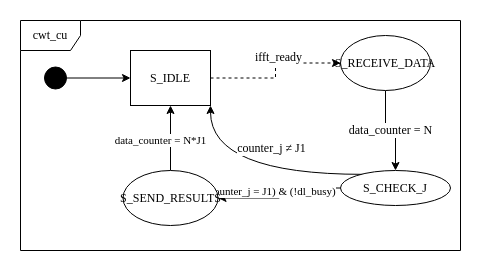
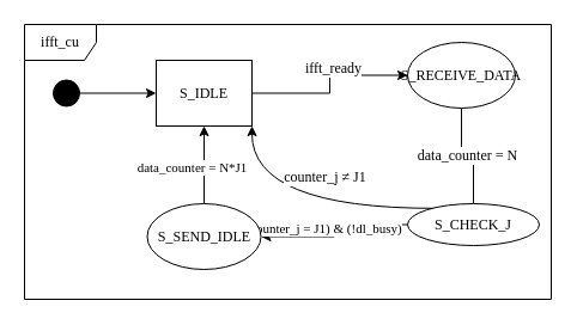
- <mxCell id="2" value="&lt;div&gt;&lt;font data-font-src=&quot;https://db.onlinewebfonts.com/t/17e268efa7d01d3f0d6c6c4d95f4326c.ttf&quot; face=&quot;NewsGotT&quot;&gt;cwt_cu&lt;/font&gt;&lt;/div&gt;" style="shape=umlFrame;whiteSpace=wrap;html=1;rounded=1;shadow=0;comic=0;labelBackgroundColor=none;strokeWidth=1;fontFamily=Verdana;fontSize=12;align=center;movable=1;resizable=1;rotatable=1;deletable=1;editable=1;locked=0;connectable=1;" parent="1" vertex="1"><mxGeometry x="20" y="20" width="440" height="230" as="geometry" /></mxCell>
+ <mxCell id="2" value="&lt;div&gt;&lt;font data-font-src=&quot;https://db.onlinewebfonts.com/t/17e268efa7d01d3f0d6c6c4d95f4326c.ttf&quot; face=&quot;NewsGotT&quot;&gt;ifft_cu&lt;/font&gt;&lt;/div&gt;" style="shape=umlFrame;whiteSpace=wrap;html=1;rounded=1;shadow=0;comic=0;labelBackgroundColor=none;strokeWidth=1;fontFamily=Verdana;fontSize=12;align=center;movable=1;resizable=1;rotatable=1;deletable=1;editable=1;locked=0;connectable=1;" parent="1" vertex="1"><mxGeometry x="20" y="20" width="440" height="230" as="geometry" /></mxCell>
- <mxCell id="5" style="edgeStyle=orthogonalEdgeStyle;rounded=0;orthogonalLoop=1;jettySize=auto;html=1;exitX=1;exitY=0.5;exitDx=0;exitDy=0;entryX=0;entryY=0.5;entryDx=0;entryDy=0;fontFamily=NewsGotT;fontSize=12;fontColor=default;dashed=1;" parent="1" source="7" target="9" edge="1"><mxGeometry relative="1" as="geometry" /></mxCell>
+ <mxCell id="5" style="edgeStyle=orthogonalEdgeStyle;rounded=0;orthogonalLoop=1;jettySize=auto;html=1;exitX=1;exitY=0.5;exitDx=0;exitDy=0;entryX=0;entryY=0.5;entryDx=0;entryDy=0;fontFamily=NewsGotT;fontSize=12;fontColor=default;" parent="1" source="7" target="9" edge="1"><mxGeometry relative="1" as="geometry" /></mxCell>
- <mxCell id="8" value="&lt;font face=&quot;NewsGotT&quot;&gt;data_counter = N&lt;/font&gt;" style="edgeStyle=orthogonalEdgeStyle;rounded=0;orthogonalLoop=1;jettySize=auto;html=1;exitX=0.5;exitY=1;exitDx=0;exitDy=0;entryX=0.5;entryY=0;entryDx=0;entryDy=0;strokeColor=default;align=center;verticalAlign=middle;fontFamily=NewsGotT;fontSize=12;fontColor=default;labelBackgroundColor=default;endArrow=classic;" parent="1" source="9" target="12" edge="1"><mxGeometry relative="1" as="geometry" /></mxCell>
+ <mxCell id="8" value="&lt;font face=&quot;NewsGotT&quot;&gt;data_counter = N&lt;/font&gt;" style="edgeStyle=orthogonalEdgeStyle;rounded=0;orthogonalLoop=1;jettySize=auto;html=1;exitX=0.5;exitY=1;exitDx=0;exitDy=0;entryX=0.5;entryY=0;entryDx=0;entryDy=0;strokeColor=default;align=center;verticalAlign=middle;fontFamily=NewsGotT;fontSize=12;fontColor=default;labelBackgroundColor=default;endArrow=none;" parent="1" source="9" target="12" edge="1"><mxGeometry relative="1" as="geometry" /></mxCell>
- <mxCell id="14" value="S_SEND_RESULTS" style="ellipse;whiteSpace=wrap;html=1;fontFamily=NewsGotT;fontSource=https%3A%2F%2Fdb.onlinewebfonts.com%2Ft%2F17e268efa7d01d3f0d6c6c4d95f4326c.ttf;" parent="1" vertex="1"><mxGeometry x="122.5" y="170" width="95" height="55" as="geometry" /></mxCell>
+ <mxCell id="14" value="S_SEND_IDLE" style="ellipse;whiteSpace=wrap;html=1;fontFamily=NewsGotT;fontSource=https%3A%2F%2Fdb.onlinewebfonts.com%2Ft%2F17e268efa7d01d3f0d6c6c4d95f4326c.ttf;" parent="1" vertex="1"><mxGeometry x="122.5" y="170" width="95" height="55" as="geometry" /></mxCell>
